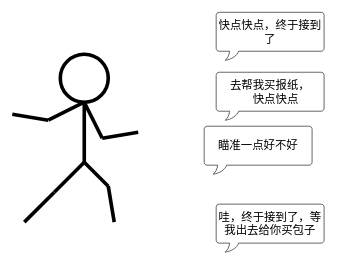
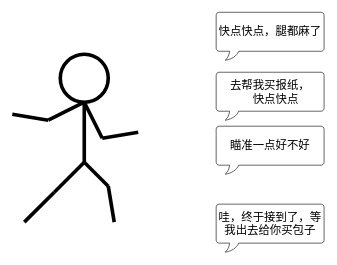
- <mxCell id="12" value="快点快点，终于接到了" style="whiteSpace=wrap;html=1;shape=mxgraph.basic.roundRectCallout;dx=30;dy=15;size=5;boundedLbl=1;fontFamily=微软雅黑;fontSize=19;" vertex="1" parent="1"><mxGeometry x="360" y="20" width="180" height="80" as="geometry" /></mxCell>
+ <mxCell id="12" value="快点快点，腿都麻了" style="whiteSpace=wrap;html=1;shape=mxgraph.basic.roundRectCallout;dx=30;dy=15;size=5;boundedLbl=1;fontFamily=微软雅黑;fontSize=19;" vertex="1" parent="1"><mxGeometry x="360" y="20" width="180" height="80" as="geometry" /></mxCell>
- <mxCell id="14" value="瞄准一点好不好" style="whiteSpace=wrap;html=1;shape=mxgraph.basic.roundRectCallout;dx=30;dy=15;size=5;boundedLbl=1;fontFamily=微软雅黑;fontSize=19;" vertex="1" parent="1"><mxGeometry x="340" y="210" width="180" height="80" as="geometry" /></mxCell>
+ <mxCell id="14" value="瞄准一点好不好" style="whiteSpace=wrap;html=1;shape=mxgraph.basic.roundRectCallout;dx=30;dy=15;size=5;boundedLbl=1;fontFamily=微软雅黑;fontSize=19;" vertex="1" parent="1"><mxGeometry x="360" y="210" width="180" height="80" as="geometry" /></mxCell>
